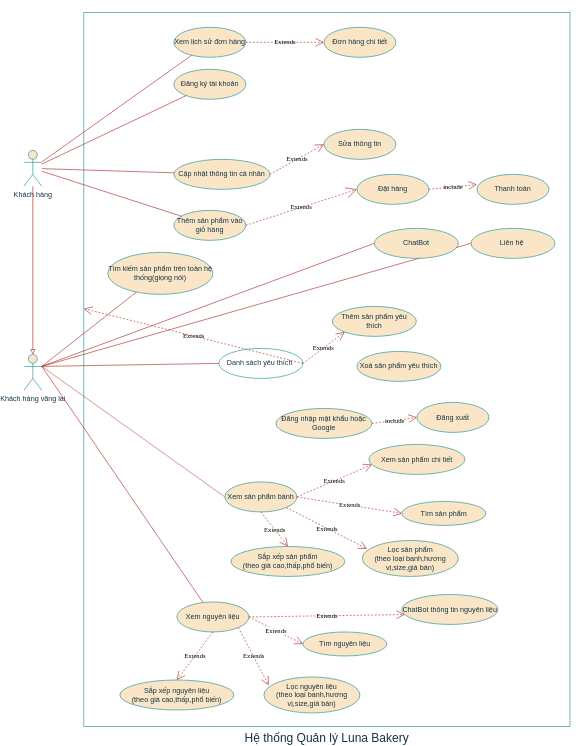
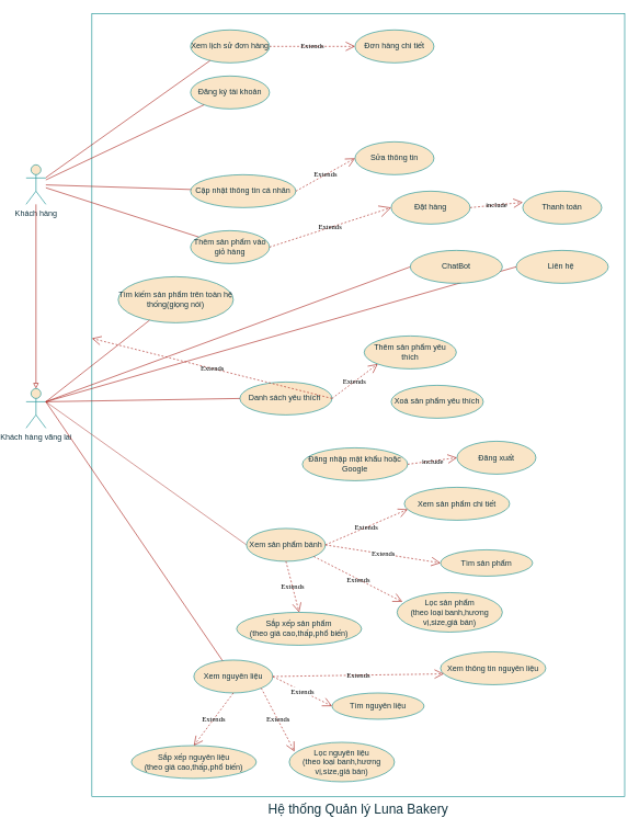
- <mxCell id="49" value="Danh sách yêu thích&amp;nbsp;" style="ellipse;whiteSpace=wrap;html=1;labelBackgroundColor=none;fillColor=#ffffff;strokeColor=#0F8B8D;fontColor=#143642;" vertex="1" parent="1"><mxGeometry x="345" y="580" width="140" height="50" as="geometry" /></mxCell>
+ <mxCell id="49" value="Danh sách yêu thích&amp;nbsp;" style="ellipse;whiteSpace=wrap;html=1;labelBackgroundColor=none;fillColor=#FAE5C7;strokeColor=#0F8B8D;fontColor=#143642;" vertex="1" parent="1"><mxGeometry x="345" y="580" width="140" height="50" as="geometry" /></mxCell>
- <mxCell id="43" value="Sắp xếp sản phẩm&lt;br&gt;(theo giá cao,thấp,phổ biến)" style="ellipse;whiteSpace=wrap;html=1;labelBackgroundColor=none;fillColor=#FAE5C7;strokeColor=#0F8B8D;fontColor=#143642;" vertex="1" parent="1"><mxGeometry x="365" y="910" width="190" height="50" as="geometry" /></mxCell>
+ <mxCell id="43" value="Sắp xếp sản phẩm&lt;br&gt;(theo giá cao,thấp,phổ biến)" style="ellipse;whiteSpace=wrap;html=1;labelBackgroundColor=none;fillColor=#FAE5C7;strokeColor=#0F8B8D;fontColor=#143642;" vertex="1" parent="1"><mxGeometry x="340" y="930" width="190" height="50" as="geometry" /></mxCell>
- <mxCell id="8" value="ChatBot thông tin nguyên liệu" style="ellipse;whiteSpace=wrap;html=1;labelBackgroundColor=none;fillColor=#FAE5C7;strokeColor=#0F8B8D;fontColor=#143642;" parent="1" vertex="1"><mxGeometry x="650" y="990" width="160" height="50" as="geometry" /></mxCell>
+ <mxCell id="8" value="Xem thông tin nguyên liệu" style="ellipse;whiteSpace=wrap;html=1;labelBackgroundColor=none;fillColor=#FAE5C7;strokeColor=#0F8B8D;fontColor=#143642;" parent="1" vertex="1"><mxGeometry x="650" y="990" width="160" height="50" as="geometry" /></mxCell>
